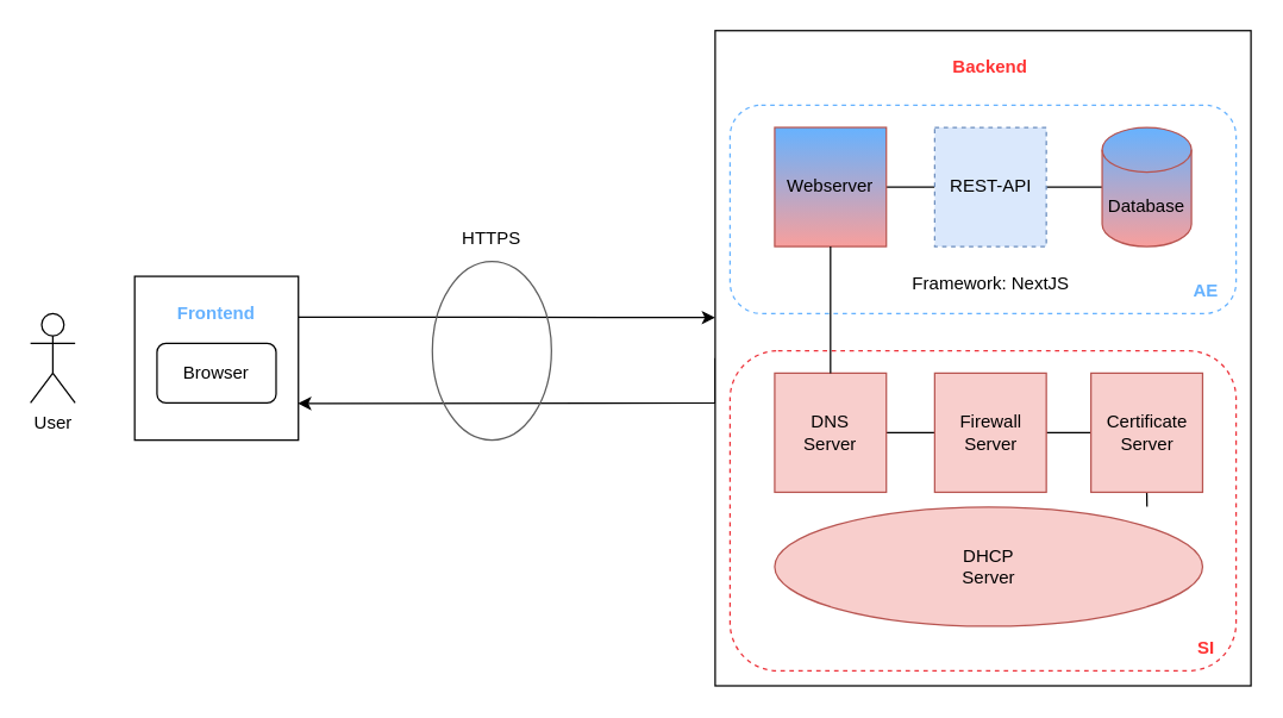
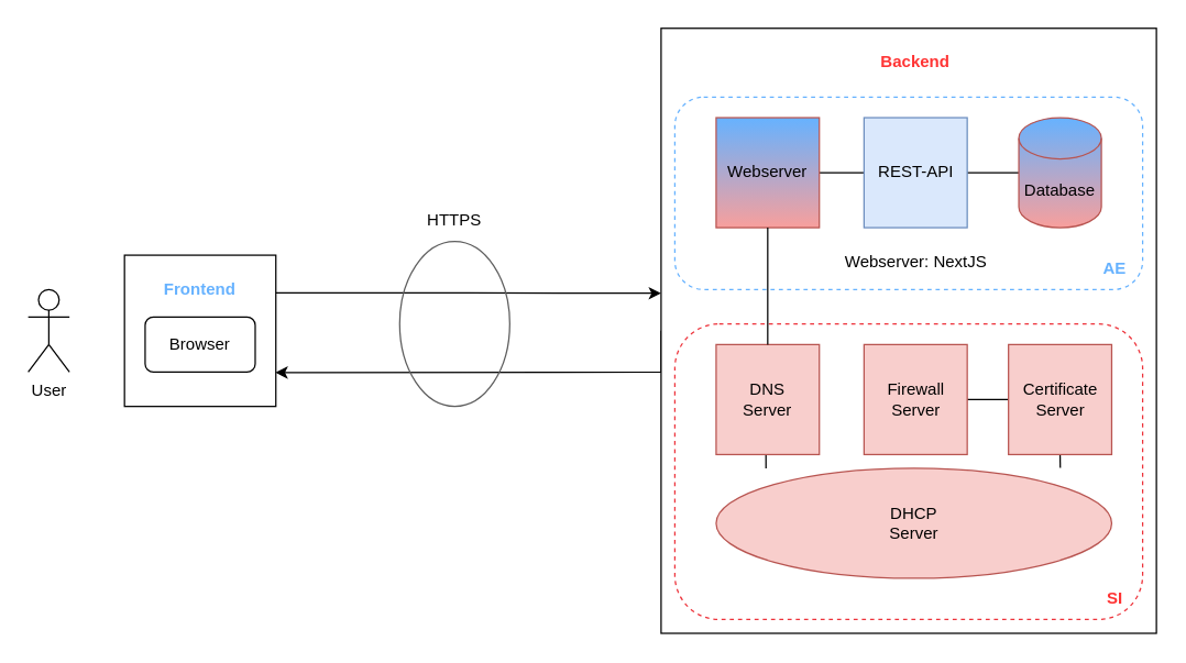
- <mxCell id="14" value="REST-API" style="rounded=0;whiteSpace=wrap;html=1;fillColor=#dae8fc;strokeColor=#6c8ebf;dashed=1;" vertex="1" parent="1"><mxGeometry x="627.5" y="85" width="75" height="80" as="geometry" /></mxCell>
+ <mxCell id="14" value="REST-API" style="rounded=0;whiteSpace=wrap;html=1;fillColor=#dae8fc;strokeColor=#6c8ebf;" vertex="1" parent="1"><mxGeometry x="627.5" y="85" width="75" height="80" as="geometry" /></mxCell>
- <mxCell id="16" value="Framework: NextJS" style="text;html=1;strokeColor=none;fillColor=none;align=center;verticalAlign=middle;whiteSpace=wrap;rounded=0;" vertex="1" parent="1"><mxGeometry x="608.75" y="175" width="112.5" height="30" as="geometry" /></mxCell>
+ <mxCell id="16" value="Webserver: NextJS" style="text;html=1;strokeColor=none;fillColor=none;align=center;verticalAlign=middle;whiteSpace=wrap;rounded=0;" vertex="1" parent="1"><mxGeometry x="608.75" y="175" width="112.5" height="30" as="geometry" /></mxCell>
- <mxCell id="18" style="edgeStyle=orthogonalEdgeStyle;rounded=0;orthogonalLoop=1;jettySize=auto;html=1;exitX=1;exitY=0.5;exitDx=0;exitDy=0;entryX=0;entryY=0.5;entryDx=0;entryDy=0;fontColor=#FF3333;startArrow=none;startFill=0;endArrow=none;endFill=0;" edge="1" parent="1" source="20" target="22"><mxGeometry relative="1" as="geometry" /></mxCell>
+ <mxCell id="19" style="edgeStyle=orthogonalEdgeStyle;rounded=0;orthogonalLoop=1;jettySize=auto;html=1;exitX=0.5;exitY=1;exitDx=0;exitDy=0;entryX=0.126;entryY=0.001;entryDx=0;entryDy=0;entryPerimeter=0;fontColor=#FF3333;startArrow=none;startFill=0;endArrow=none;endFill=0;" edge="1" parent="1" source="20" target="25"><mxGeometry relative="1" as="geometry" /></mxCell>
